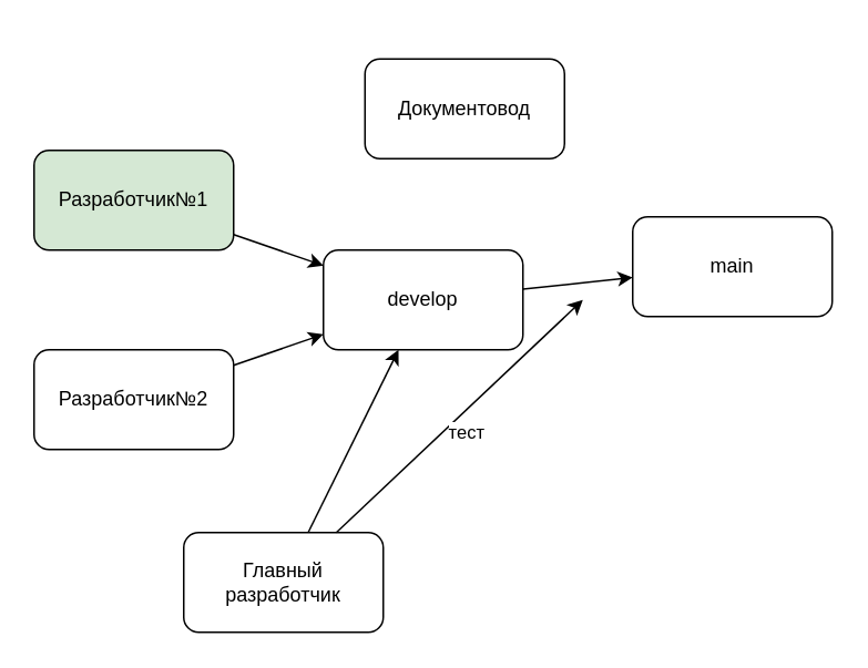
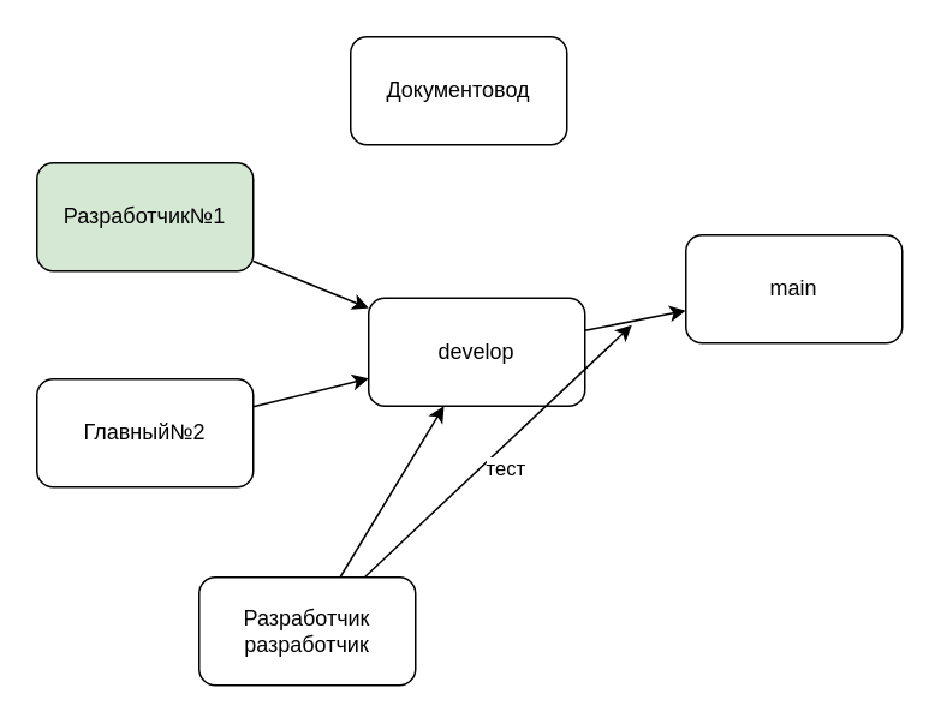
- <mxCell id="6" value="Документовод" style="rounded=1;whiteSpace=wrap;html=1;" vertex="1" parent="1"><mxGeometry x="219" y="35" width="120" height="60" as="geometry" /></mxCell>
+ <mxCell id="6" value="Документовод" style="rounded=1;whiteSpace=wrap;html=1;" vertex="1" parent="1"><mxGeometry x="194" y="20" width="120" height="60" as="geometry" /></mxCell>
- <mxCell id="4" value="develop" style="rounded=1;whiteSpace=wrap;html=1;" vertex="1" parent="1"><mxGeometry x="194" y="150" width="120" height="60" as="geometry" /></mxCell>
+ <mxCell id="4" value="develop" style="rounded=1;whiteSpace=wrap;html=1;" vertex="1" parent="1"><mxGeometry x="204" y="165" width="120" height="60" as="geometry" /></mxCell>
- <mxCell id="3" value="Разработчик№2" style="rounded=1;whiteSpace=wrap;html=1;" vertex="1" parent="1"><mxGeometry x="20" y="210" width="120" height="60" as="geometry" /></mxCell>
+ <mxCell id="3" value="Главный№2" style="rounded=1;whiteSpace=wrap;html=1;" vertex="1" parent="1"><mxGeometry x="20" y="210" width="120" height="60" as="geometry" /></mxCell>
- <mxCell id="5" value="Главный разработчик" style="rounded=1;whiteSpace=wrap;html=1;" vertex="1" parent="1"><mxGeometry x="110" y="320" width="120" height="60" as="geometry" /></mxCell>
+ <mxCell id="5" value="Разработчик разработчик" style="rounded=1;whiteSpace=wrap;html=1;" vertex="1" parent="1"><mxGeometry x="110" y="320" width="120" height="60" as="geometry" /></mxCell>
